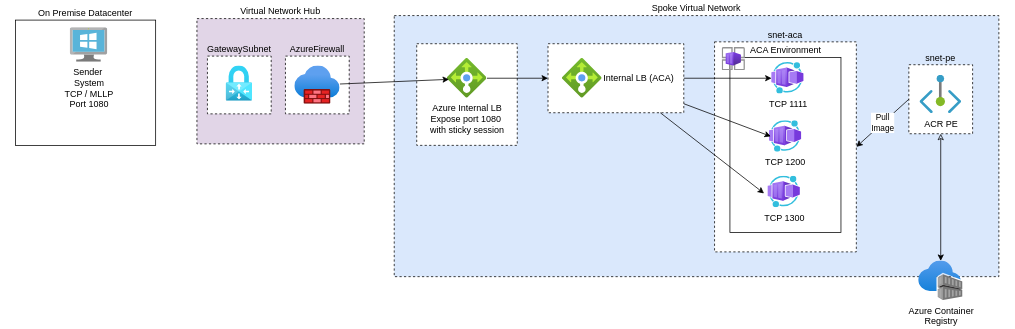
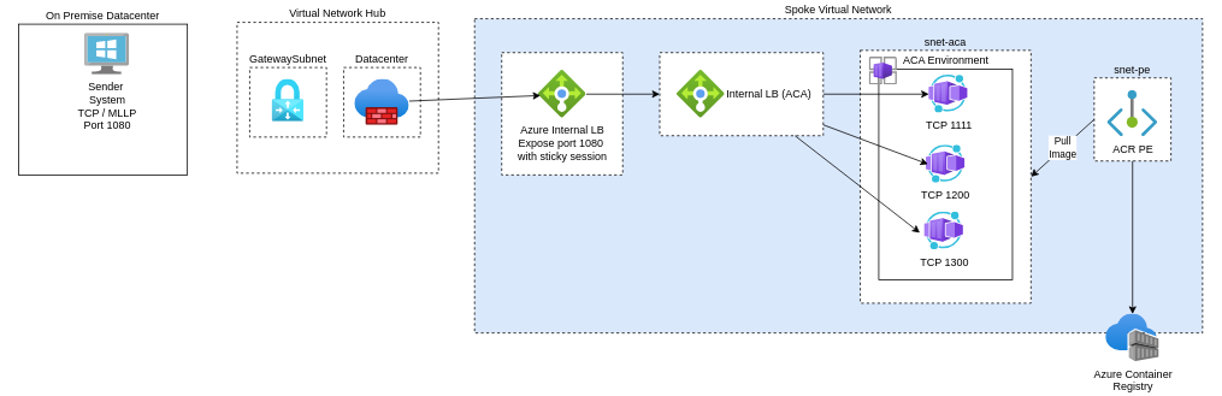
- <mxCell id="5" value="AzureFirewall" style="rounded=0;whiteSpace=wrap;html=1;labelPosition=center;verticalLabelPosition=top;align=center;verticalAlign=bottom;dashed=1;" parent="1" vertex="1"><mxGeometry x="380" y="74" width="85" height="77" as="geometry" /></mxCell>
+ <mxCell id="5" value="Datacenter" style="rounded=0;whiteSpace=wrap;html=1;labelPosition=center;verticalLabelPosition=top;align=center;verticalAlign=bottom;dashed=1;" parent="1" vertex="1"><mxGeometry x="380" y="74" width="85" height="77" as="geometry" /></mxCell>
- <mxCell id="4" value="Virtual Network Hub" style="rounded=0;whiteSpace=wrap;html=1;labelPosition=center;verticalLabelPosition=top;align=center;verticalAlign=bottom;dashed=1;fillColor=#e1d5e7;" parent="1" vertex="1"><mxGeometry x="262" y="24" width="223" height="167" as="geometry" /></mxCell>
+ <mxCell id="4" value="Virtual Network Hub" style="rounded=0;whiteSpace=wrap;html=1;labelPosition=center;verticalLabelPosition=top;align=center;verticalAlign=bottom;dashed=1;" parent="1" vertex="1"><mxGeometry x="262" y="24" width="223" height="167" as="geometry" /></mxCell>
- <mxCell id="12" style="edgeStyle=none;html=1;entryX=0.5;entryY=1;entryDx=0;entryDy=0;startArrow=classic;startFill=1;endArrow=classic;endFill=0;" parent="1" source="13" target="10" edge="1"><mxGeometry relative="1" as="geometry" /></mxCell>
+ <mxCell id="12" style="edgeStyle=none;html=1;entryX=0.5;entryY=1;entryDx=0;entryDy=0;startArrow=classic;startFill=1;endArrow=none;endFill=0;" parent="1" source="13" target="10" edge="1"><mxGeometry relative="1" as="geometry" /></mxCell>
